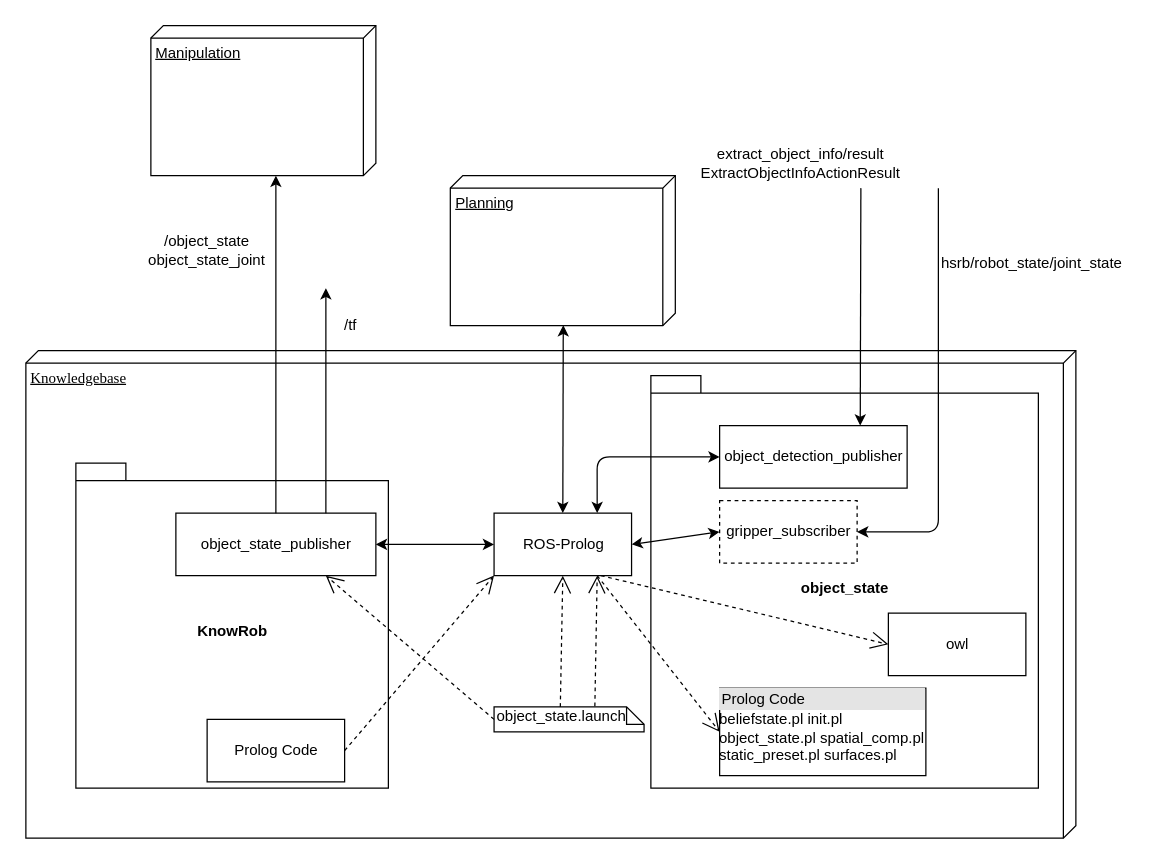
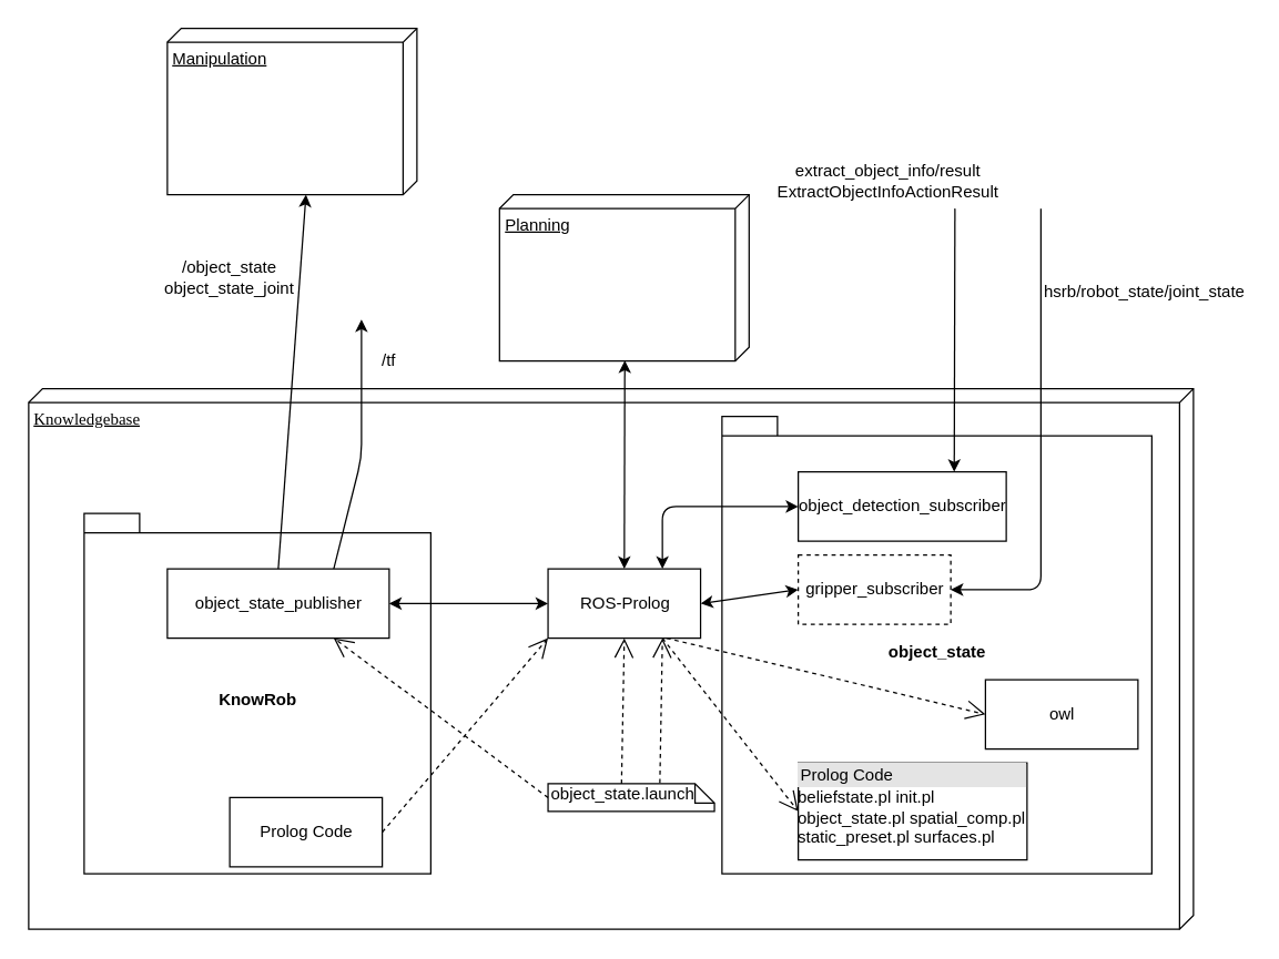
- <mxCell id="15" value="object_detection_publisher" style="html=1;" vertex="1" parent="1"><mxGeometry x="575" y="340" width="150" height="50" as="geometry" /></mxCell>
+ <mxCell id="15" value="object_detection_subscriber" style="html=1;" vertex="1" parent="1"><mxGeometry x="575" y="340" width="150" height="50" as="geometry" /></mxCell>
- <mxCell id="5" value="object_state_publisher" style="html=1;" vertex="1" parent="1"><mxGeometry x="140" y="410" width="160" height="50" as="geometry" /></mxCell>
+ <mxCell id="5" value="object_state_publisher" style="html=1;" vertex="1" parent="1"><mxGeometry x="120" y="410" width="160" height="50" as="geometry" /></mxCell>
